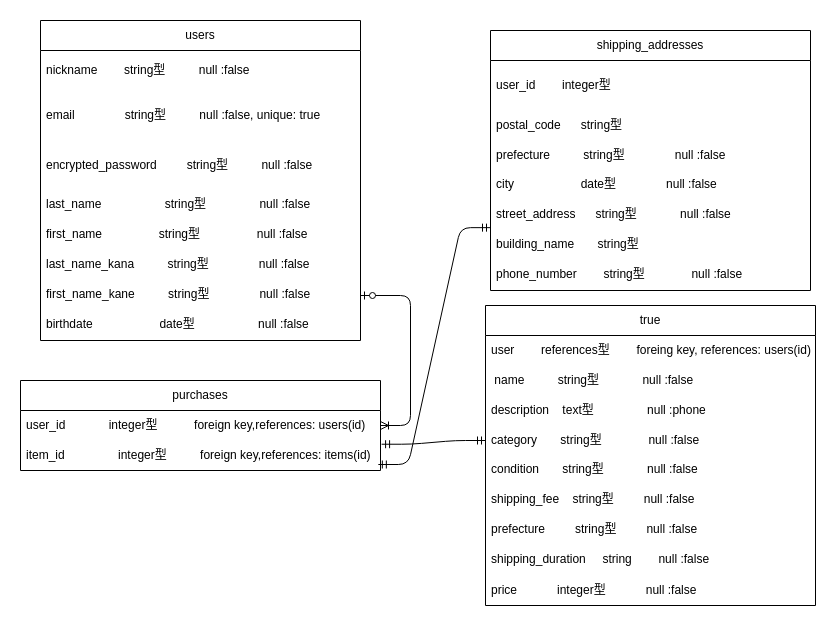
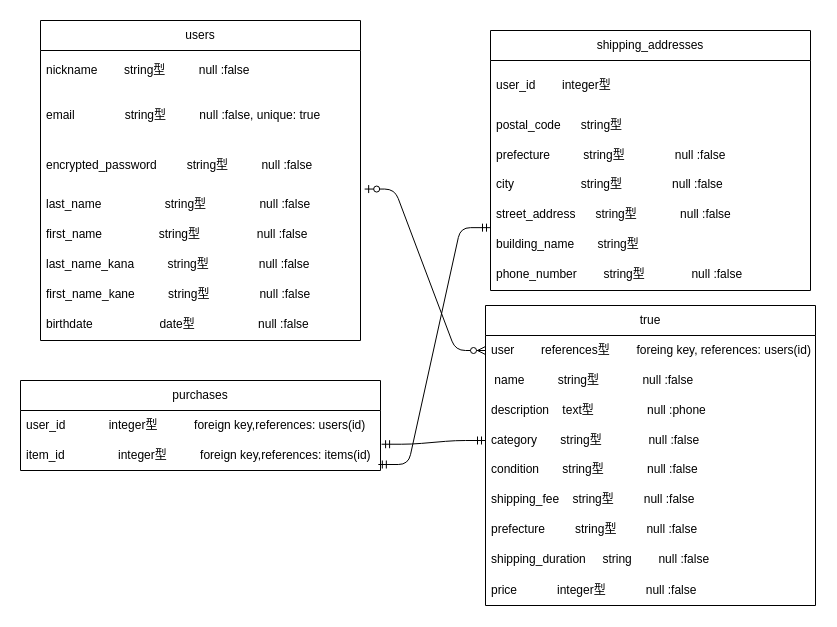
- <mxCell id="28" value="city                    date型               null :false" style="text;strokeColor=none;fillColor=none;spacingLeft=4;spacingRight=4;overflow=hidden;rotatable=0;points=[[0,0.5],[1,0.5]];portConstraint=eastwest;fontSize=12;" parent="24" vertex="1"><mxGeometry y="140" width="320" height="30" as="geometry" /></mxCell>
+ <mxCell id="28" value="city                    string型               null :false" style="text;strokeColor=none;fillColor=none;spacingLeft=4;spacingRight=4;overflow=hidden;rotatable=0;points=[[0,0.5],[1,0.5]];portConstraint=eastwest;fontSize=12;" parent="24" vertex="1"><mxGeometry y="140" width="320" height="30" as="geometry" /></mxCell>
+ <mxCell id="32" value="" style="edgeStyle=entityRelationEdgeStyle;fontSize=12;html=1;endArrow=ERzeroToMany;startArrow=ERzeroToOne;entryX=0;entryY=0.5;entryDx=0;entryDy=0;exitX=1.013;exitY=-0.048;exitDx=0;exitDy=0;exitPerimeter=0;" parent="1" source="6" target="12" edge="1"><mxGeometry width="100" height="100" relative="1" as="geometry"><mxPoint x="370" y="30" as="sourcePoint" /><mxPoint x="420" y="180" as="targetPoint" /></mxGeometry></mxCell>
- <mxCell id="33" value="" style="edgeStyle=entityRelationEdgeStyle;fontSize=12;html=1;endArrow=ERoneToMany;startArrow=ERzeroToOne;exitX=1;exitY=0.5;exitDx=0;exitDy=0;" parent="1" source="9" target="21" edge="1"><mxGeometry width="100" height="100" relative="1" as="geometry"><mxPoint x="380" y="300" as="sourcePoint" /><mxPoint x="20" y="440" as="targetPoint" /></mxGeometry></mxCell>
